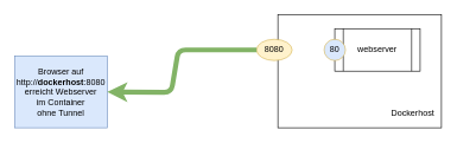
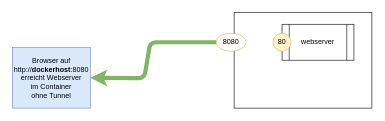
- <mxCell id="7" value="8080" style="ellipse;whiteSpace=wrap;html=1;fillColor=#fff2cc;strokeColor=#d6b656;" vertex="1" parent="1"><mxGeometry x="360" y="55" width="50" height="30" as="geometry" /></mxCell>
+ <mxCell id="7" value="8080" style="ellipse;whiteSpace=wrap;html=1;fillColor=#ffffff;strokeColor=#d6b656;" vertex="1" parent="1"><mxGeometry x="360" y="55" width="50" height="30" as="geometry" /></mxCell>
- <mxCell id="5" value="80" style="ellipse;whiteSpace=wrap;html=1;aspect=fixed;fillColor=#dae8fc;strokeColor=#d6b656;" vertex="1" parent="1"><mxGeometry x="455" y="55" width="30" height="30" as="geometry" /></mxCell>
+ <mxCell id="5" value="80" style="ellipse;whiteSpace=wrap;html=1;aspect=fixed;fillColor=#fff2cc;strokeColor=#d6b656;" vertex="1" parent="1"><mxGeometry x="455" y="55" width="30" height="30" as="geometry" /></mxCell>
- <mxCell id="6" value="Dockerhost" style="text;html=1;strokeColor=none;fillColor=none;align=center;verticalAlign=middle;whiteSpace=wrap;rounded=0;" vertex="1" parent="1"><mxGeometry x="560" y="150" width="40" height="20" as="geometry" /></mxCell>
